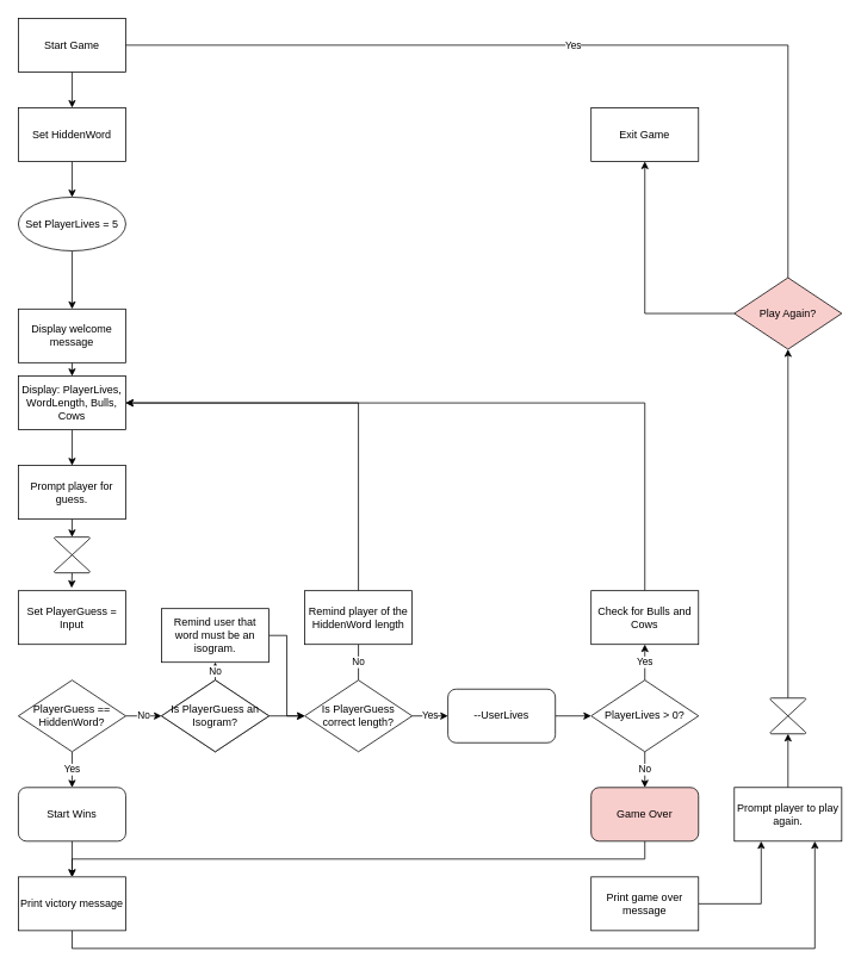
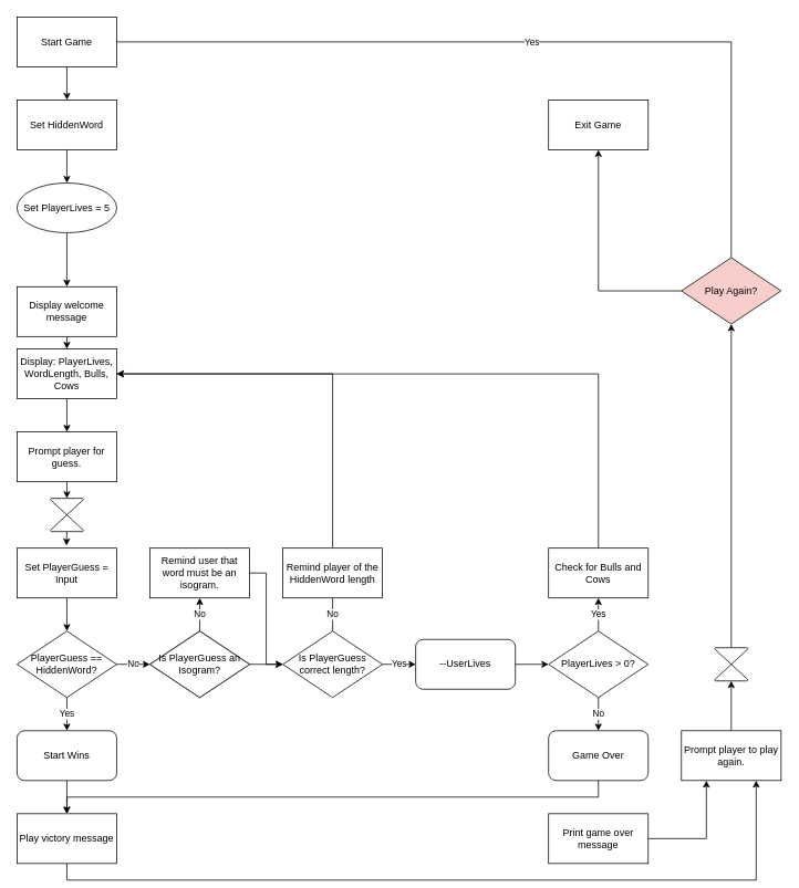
- <mxCell id="36" value="Remind user that word must be an isogram." style="rounded=0;whiteSpace=wrap;html=1;" vertex="1" parent="1"><mxGeometry x="180" y="680" width="120" height="60" as="geometry" /></mxCell>
+ <mxCell id="36" value="Remind user that word must be an isogram." style="rounded=0;whiteSpace=wrap;html=1;" vertex="1" parent="1"><mxGeometry x="180" y="660" width="120" height="60" as="geometry" /></mxCell>
+ <mxCell id="15" style="edgeStyle=orthogonalEdgeStyle;rounded=0;orthogonalLoop=1;jettySize=auto;html=1;entryX=0.5;entryY=0;entryDx=0;entryDy=0;" parent="1" source="16" target="10" edge="1"><mxGeometry relative="1" as="geometry" /></mxCell>
- <mxCell id="26" value="Game Over" style="rounded=1;whiteSpace=wrap;html=1;fillColor=#f8cecc;" parent="1" vertex="1"><mxGeometry x="660" y="880" width="120" height="60" as="geometry" /></mxCell>
+ <mxCell id="26" value="Game Over" style="rounded=1;whiteSpace=wrap;html=1;" parent="1" vertex="1"><mxGeometry x="660" y="880" width="120" height="60" as="geometry" /></mxCell>
- <mxCell id="38" value="Print victory message" style="rounded=0;whiteSpace=wrap;html=1;" vertex="1" parent="1"><mxGeometry x="20" y="980" width="120" height="60" as="geometry" /></mxCell>
+ <mxCell id="38" value="Play victory message" style="rounded=0;whiteSpace=wrap;html=1;" vertex="1" parent="1"><mxGeometry x="20" y="980" width="120" height="60" as="geometry" /></mxCell>
